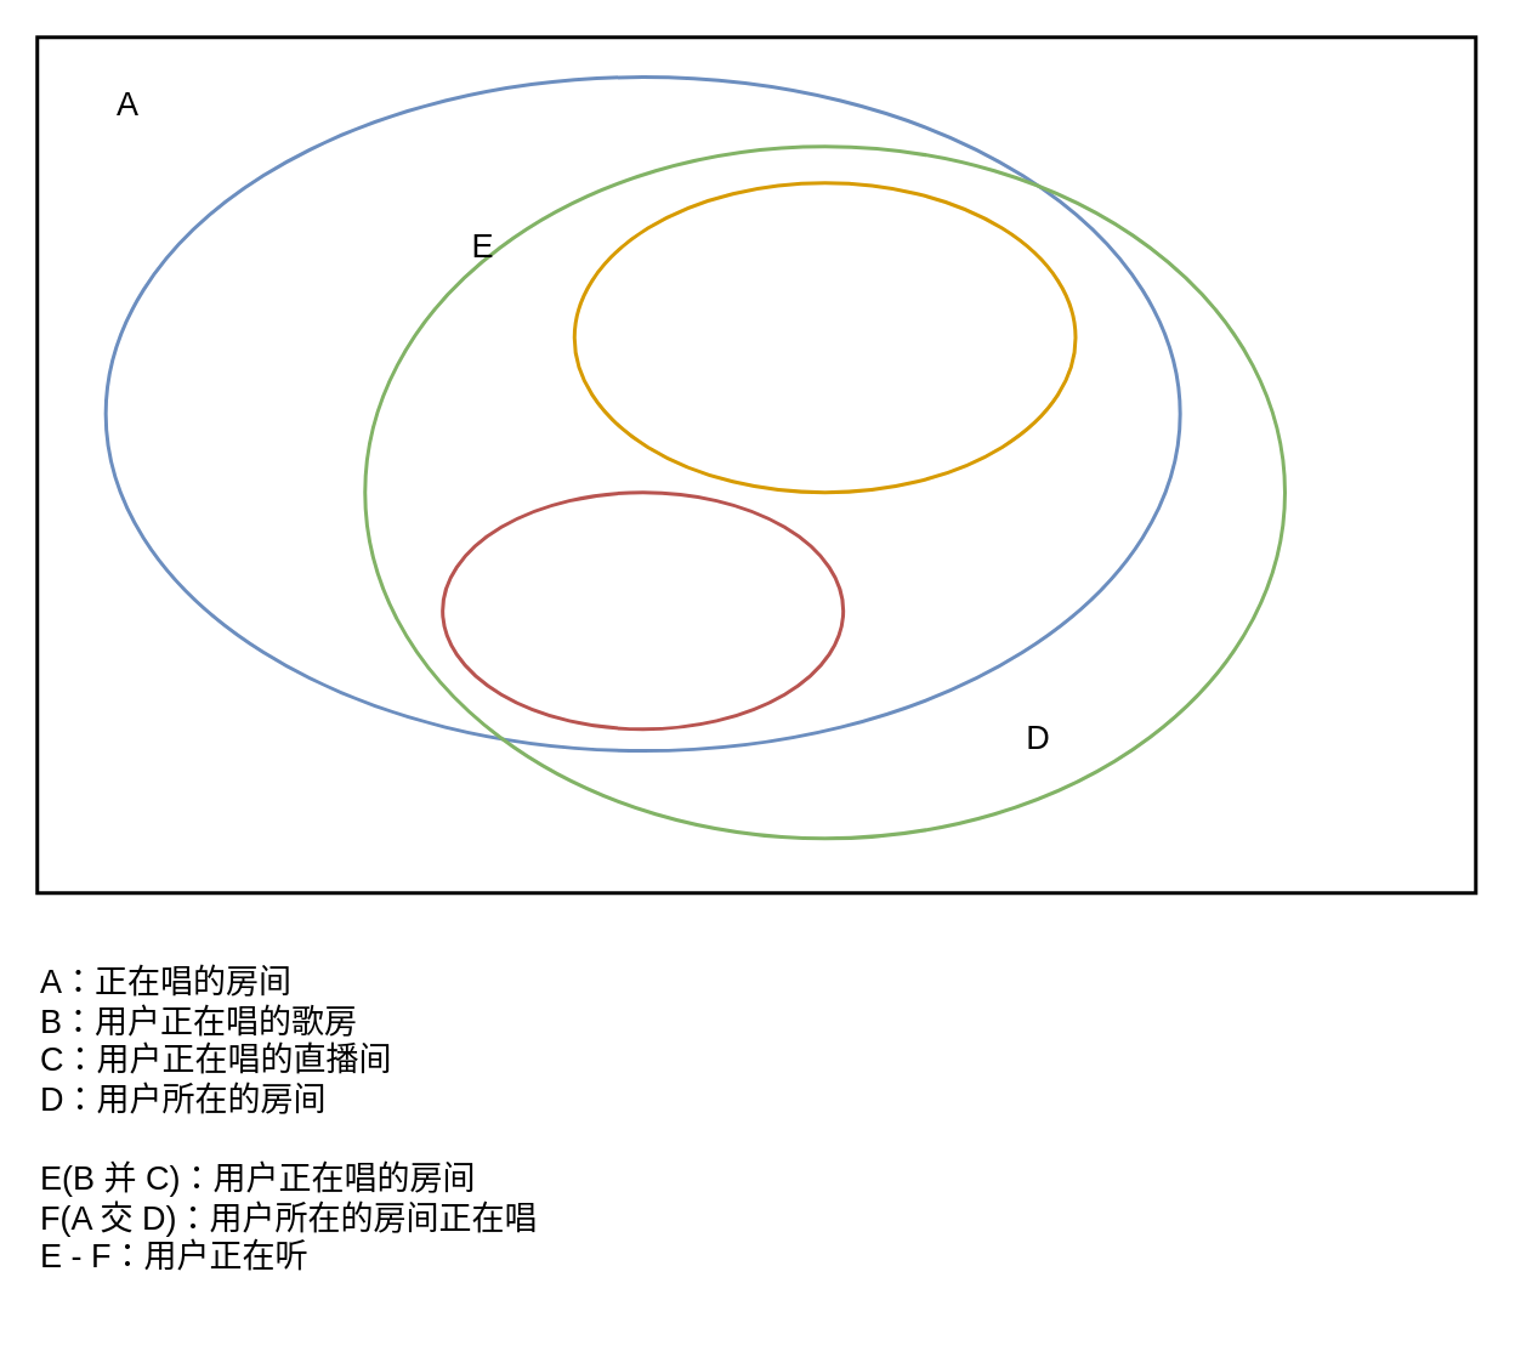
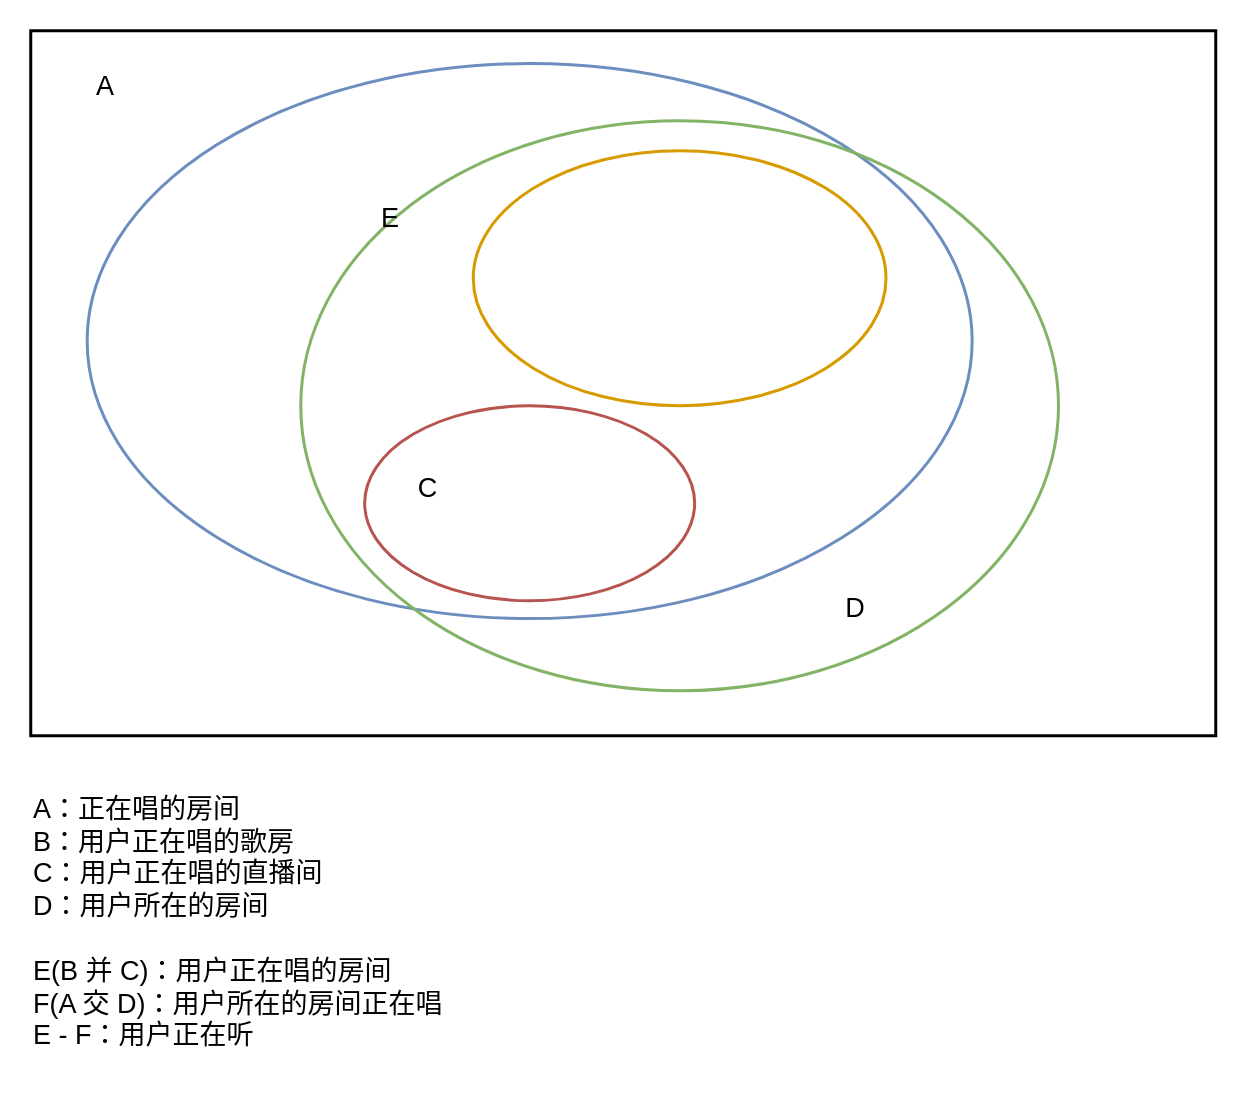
- <mxCell id="11" value="&lt;font style=&quot;font-size: 18px;&quot;&gt;E&lt;/font&gt;" style="text;html=1;strokeColor=none;fillColor=none;align=center;verticalAlign=middle;whiteSpace=wrap;rounded=0;" vertex="1" parent="1"><mxGeometry x="235" y="120" width="60" height="30" as="geometry" /></mxCell>
+ <mxCell id="11" value="&lt;font style=&quot;font-size: 18px;&quot;&gt;E&lt;/font&gt;" style="text;html=1;strokeColor=none;fillColor=none;align=center;verticalAlign=middle;whiteSpace=wrap;rounded=0;" vertex="1" parent="1"><mxGeometry x="230" y="130" width="60" height="30" as="geometry" /></mxCell>
+ <mxCell id="8" value="&lt;font style=&quot;font-size: 18px;&quot;&gt;C&lt;/font&gt;" style="text;html=1;strokeColor=none;fillColor=none;align=center;verticalAlign=middle;whiteSpace=wrap;rounded=0;" vertex="1" parent="1"><mxGeometry x="255" y="310" width="60" height="30" as="geometry" /></mxCell>
